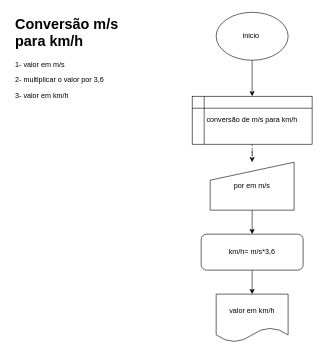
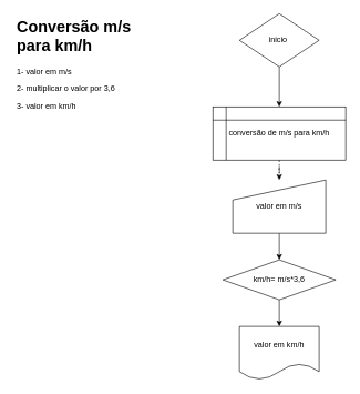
- <mxCell id="4" value="&lt;font style=&quot;vertical-align: inherit&quot;&gt;&lt;font style=&quot;vertical-align: inherit&quot;&gt;inicio&amp;nbsp;&lt;/font&gt;&lt;/font&gt;" style="ellipse;whiteSpace=wrap;html=1;" vertex="1" parent="1"><mxGeometry x="360" y="20" width="120" height="80" as="geometry" /></mxCell>
+ <mxCell id="4" value="&lt;font style=&quot;vertical-align: inherit&quot;&gt;&lt;font style=&quot;vertical-align: inherit&quot;&gt;inicio&amp;nbsp;&lt;/font&gt;&lt;/font&gt;" style="rhombus;whiteSpace=wrap;html=1;" vertex="1" parent="1"><mxGeometry x="360" y="20" width="120" height="80" as="geometry" /></mxCell>
- <mxCell id="11" value="&lt;font style=&quot;vertical-align: inherit&quot;&gt;&lt;font style=&quot;vertical-align: inherit&quot;&gt;por em m/s&lt;/font&gt;&lt;/font&gt;" style="shape=manualInput;whiteSpace=wrap;html=1;" vertex="1" parent="1"><mxGeometry x="350" y="270" width="140" height="80" as="geometry" /></mxCell>
+ <mxCell id="11" value="&lt;font style=&quot;vertical-align: inherit&quot;&gt;&lt;font style=&quot;vertical-align: inherit&quot;&gt;valor em m/s&lt;/font&gt;&lt;/font&gt;" style="shape=manualInput;whiteSpace=wrap;html=1;" vertex="1" parent="1"><mxGeometry x="350" y="270" width="140" height="80" as="geometry" /></mxCell>
- <mxCell id="8" value="&lt;font style=&quot;vertical-align: inherit&quot;&gt;&lt;font style=&quot;vertical-align: inherit&quot;&gt;km/h= m/s*3,6&lt;/font&gt;&lt;/font&gt;" style="rounded=1;whiteSpace=wrap;html=1;" vertex="1" parent="1"><mxGeometry x="335" y="390" width="170" height="60" as="geometry" /></mxCell>
+ <mxCell id="8" value="&lt;font style=&quot;vertical-align: inherit&quot;&gt;&lt;font style=&quot;vertical-align: inherit&quot;&gt;km/h= m/s*3,6&lt;/font&gt;&lt;/font&gt;" style="rhombus;whiteSpace=wrap;html=1;" vertex="1" parent="1"><mxGeometry x="335" y="390" width="170" height="60" as="geometry" /></mxCell>
